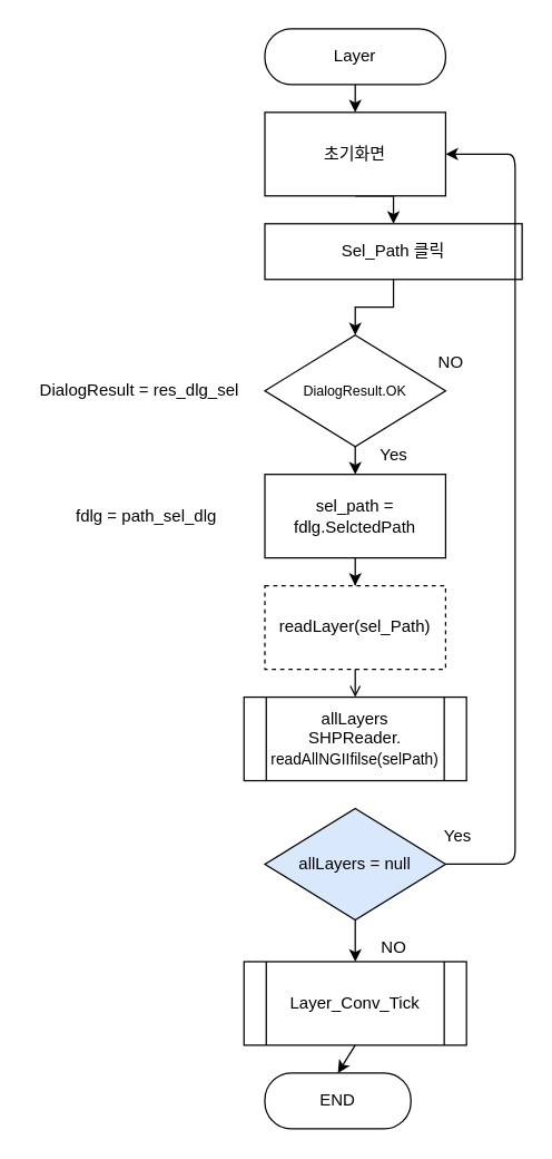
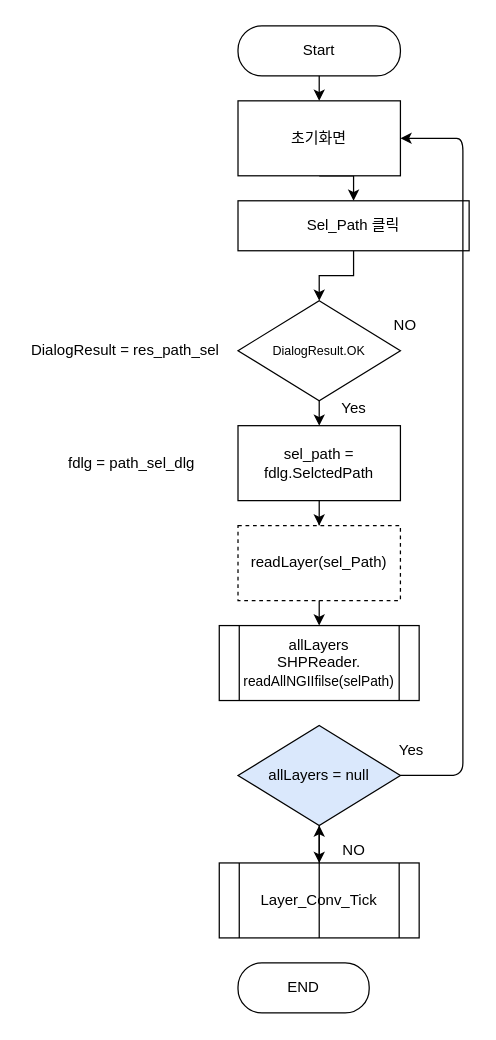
- <mxCell id="3" value="Layer" style="rounded=1;whiteSpace=wrap;html=1;fontSize=12;glass=0;strokeWidth=1;shadow=0;arcSize=48;" parent="1" vertex="1"><mxGeometry x="190" y="20" width="130" height="40" as="geometry" /></mxCell>
+ <mxCell id="3" value="Start" style="rounded=1;whiteSpace=wrap;html=1;fontSize=12;glass=0;strokeWidth=1;shadow=0;arcSize=48;" parent="1" vertex="1"><mxGeometry x="190" y="20" width="130" height="40" as="geometry" /></mxCell>
- <mxCell id="16" value="DialogResult = res_dlg_sel" style="text;html=1;strokeColor=none;fillColor=none;align=center;verticalAlign=middle;whiteSpace=wrap;rounded=0;" vertex="1" parent="1"><mxGeometry x="20" y="270" width="160" height="20" as="geometry" /></mxCell>
+ <mxCell id="16" value="DialogResult = res_path_sel" style="text;html=1;strokeColor=none;fillColor=none;align=center;verticalAlign=middle;whiteSpace=wrap;rounded=0;" vertex="1" parent="1"><mxGeometry x="20" y="270" width="160" height="20" as="geometry" /></mxCell>
- <mxCell id="18" value="" style="endArrow=open;html=1;exitX=0.5;exitY=1;exitDx=0;exitDy=0;" edge="1" parent="1" source="14" target="17"><mxGeometry width="50" height="50" relative="1" as="geometry"><mxPoint x="230" y="520" as="sourcePoint" /><mxPoint x="280" y="470" as="targetPoint" /></mxGeometry></mxCell>
+ <mxCell id="18" value="" style="endArrow=classic;html=1;exitX=0.5;exitY=1;exitDx=0;exitDy=0;" edge="1" parent="1" source="14" target="17"><mxGeometry width="50" height="50" relative="1" as="geometry"><mxPoint x="230" y="520" as="sourcePoint" /><mxPoint x="280" y="470" as="targetPoint" /></mxGeometry></mxCell>
- <mxCell id="26" value="" style="endArrow=classic;html=1;exitX=0.5;exitY=1;exitDx=0;exitDy=0;entryX=0.5;entryY=0;entryDx=0;entryDy=0;" edge="1" parent="1" source="24" target="25"><mxGeometry width="50" height="50" relative="1" as="geometry"><mxPoint x="360" y="660" as="sourcePoint" /><mxPoint x="410" y="610" as="targetPoint" /></mxGeometry></mxCell>
+ <mxCell id="26" value="" style="endArrow=classic;html=1;exitX=0.5;exitY=1;exitDx=0;exitDy=0;" edge="1" parent="1" source="24" target="19"><mxGeometry width="50" height="50" relative="1" as="geometry"><mxPoint x="360" y="660" as="sourcePoint" /><mxPoint x="410" y="610" as="targetPoint" /></mxGeometry></mxCell>
